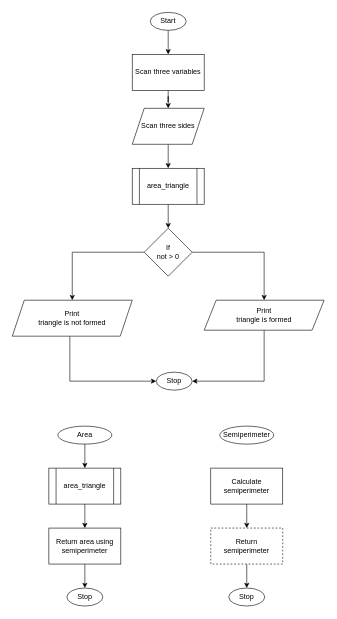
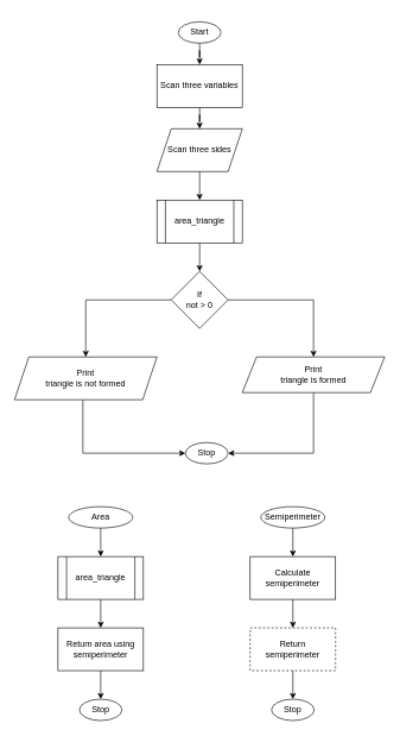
- <mxCell id="3" value="Start" style="ellipse;whiteSpace=wrap;html=1;" vertex="1" parent="1"><mxGeometry x="250" y="20" width="60" height="30" as="geometry" /></mxCell>
+ <mxCell id="3" value="Start" style="ellipse;whiteSpace=wrap;html=1;" vertex="1" parent="1"><mxGeometry x="250" y="30" width="60" height="30" as="geometry" /></mxCell>
+ <mxCell id="25" style="edgeStyle=orthogonalEdgeStyle;rounded=0;orthogonalLoop=1;jettySize=auto;html=1;entryX=0.5;entryY=0;entryDx=0;entryDy=0;" edge="1" parent="1" source="26" target="28"><mxGeometry relative="1" as="geometry" /></mxCell>
